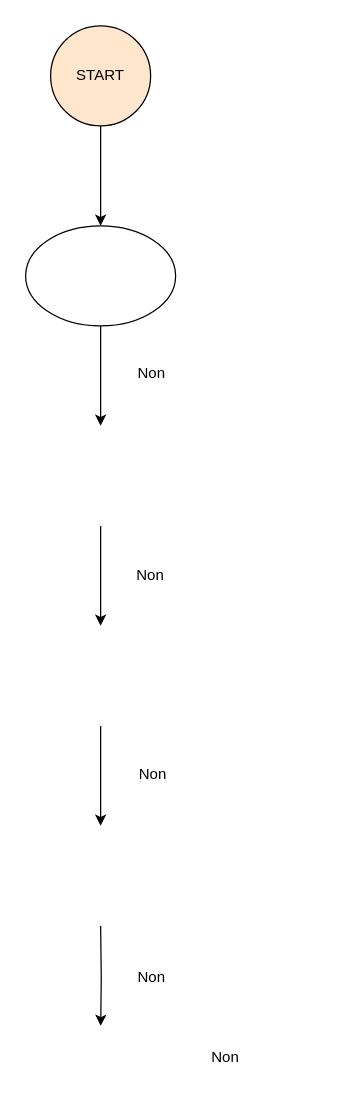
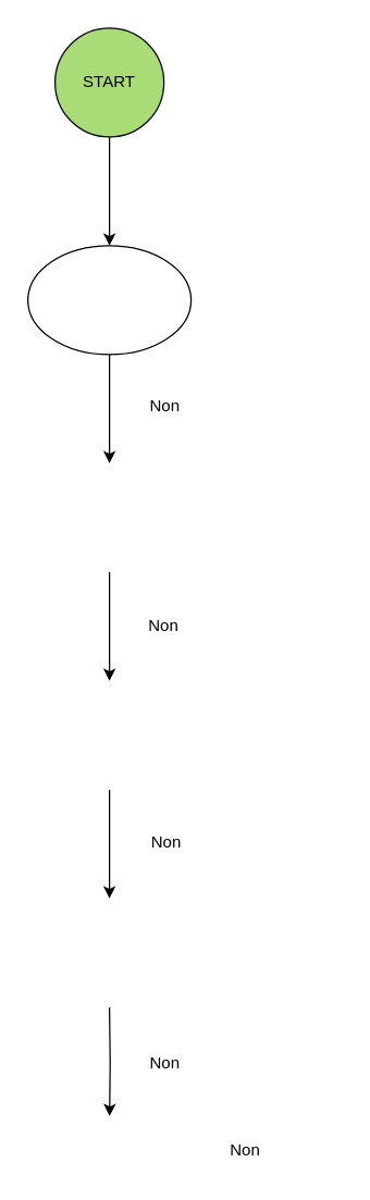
- <mxCell id="2" value="START" style="ellipse;whiteSpace=wrap;html=1;fillColor=#ffe6cc;" parent="1" vertex="1" connectable="0"><mxGeometry x="40" y="20" width="80" height="80" as="geometry" /></mxCell>
+ <mxCell id="2" value="START" style="ellipse;whiteSpace=wrap;html=1;fillColor=#a9dc76;" parent="1" vertex="1" connectable="0"><mxGeometry x="40" y="20" width="80" height="80" as="geometry" /></mxCell>
